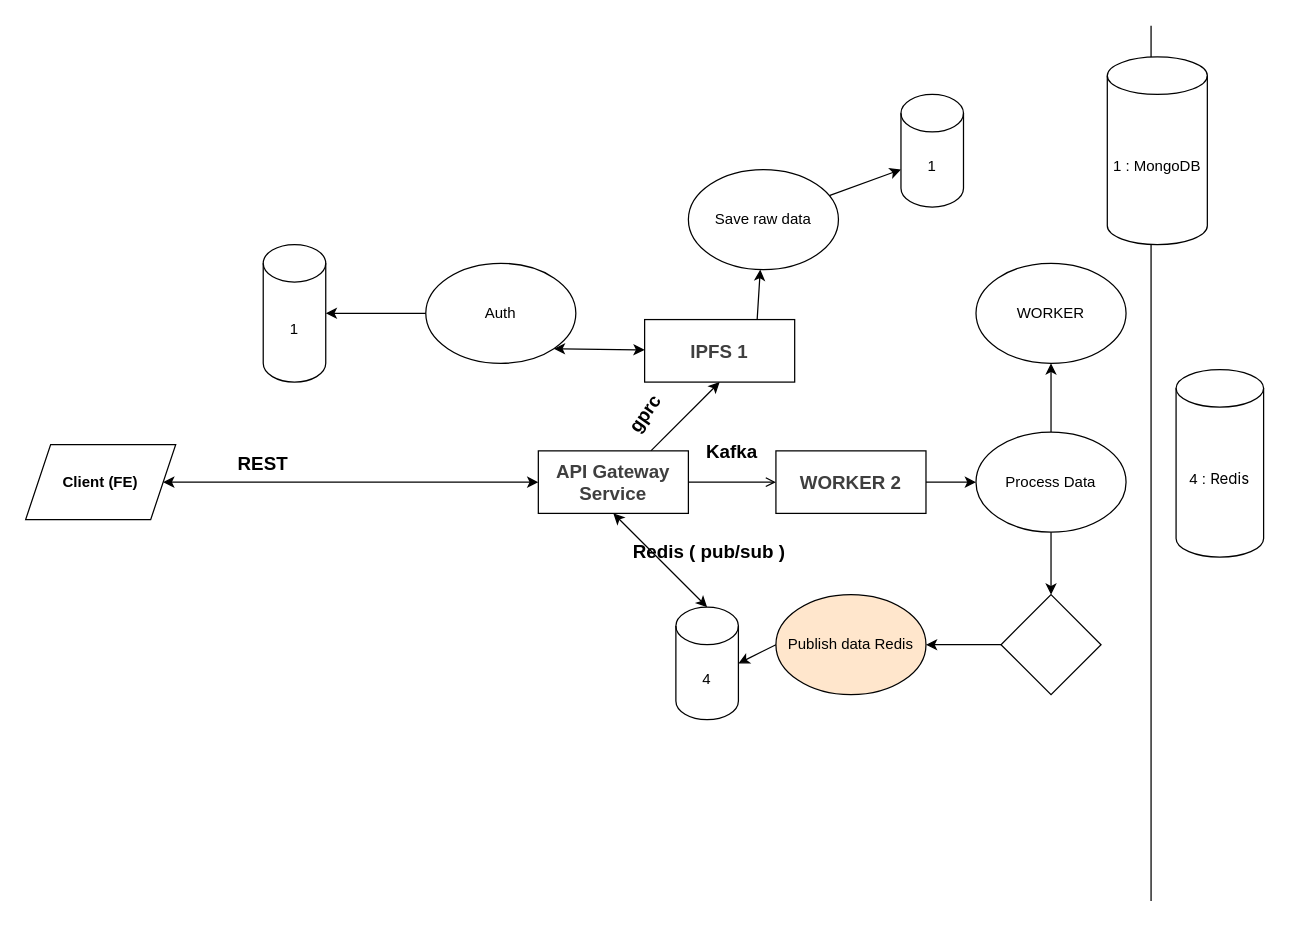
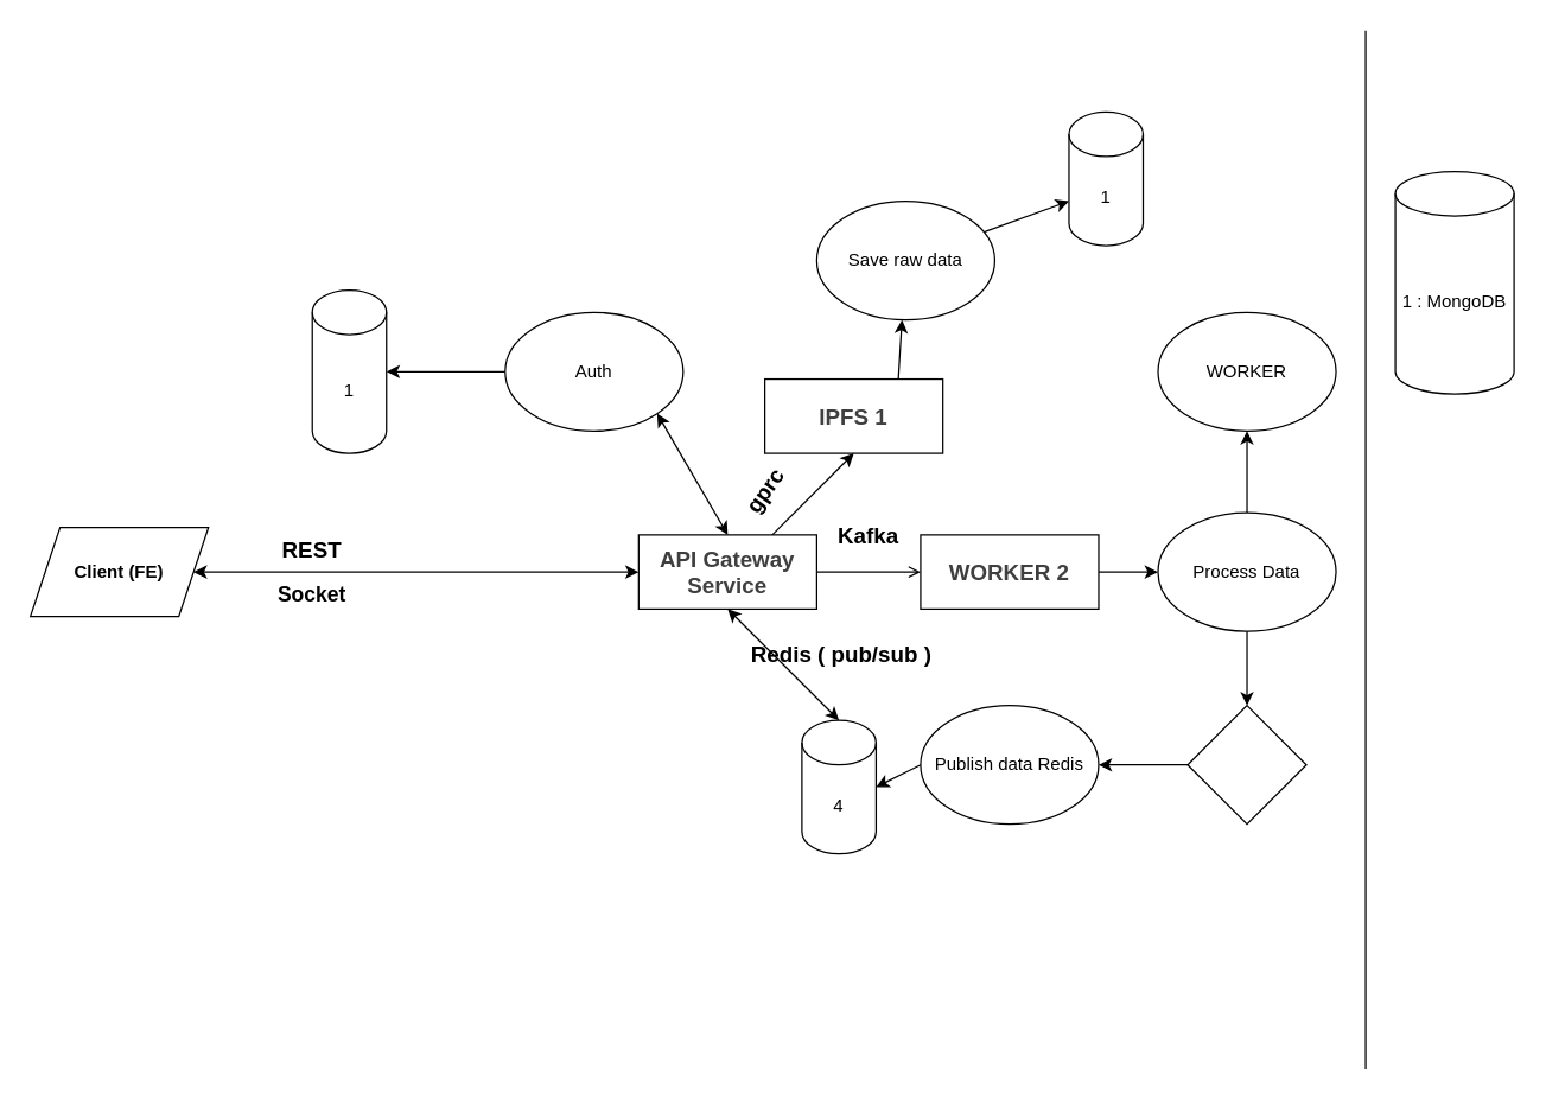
- <mxCell id="11" value="&lt;span style=&quot;color: rgb(0, 0, 0);&quot;&gt;1 : MongoDB&lt;/span&gt;" style="shape=cylinder3;whiteSpace=wrap;html=1;boundedLbl=1;backgroundOutline=1;size=15;" parent="1" vertex="1"><mxGeometry x="885" y="45" width="80" height="150" as="geometry" /></mxCell>
+ <mxCell id="11" value="&lt;span style=&quot;color: rgb(0, 0, 0);&quot;&gt;1 : MongoDB&lt;/span&gt;" style="shape=cylinder3;whiteSpace=wrap;html=1;boundedLbl=1;backgroundOutline=1;size=15;" parent="1" vertex="1"><mxGeometry x="940" y="115" width="80" height="150" as="geometry" /></mxCell>
- <mxCell id="5" value="" style="endArrow=classic;startArrow=classic;html=1;exitX=1;exitY=1;exitDx=0;exitDy=0;" parent="1" source="3" target="16" edge="1"><mxGeometry width="50" height="50" relative="1" as="geometry"><mxPoint x="352" y="497" as="sourcePoint" /><mxPoint x="447.536" y="352.108" as="targetPoint" /></mxGeometry></mxCell>
+ <mxCell id="5" value="" style="endArrow=classic;startArrow=classic;html=1;exitX=1;exitY=1;exitDx=0;exitDy=0;entryX=0.5;entryY=0;entryDx=0;entryDy=0;" parent="1" source="3" target="13" edge="1"><mxGeometry width="50" height="50" relative="1" as="geometry"><mxPoint x="352" y="497" as="sourcePoint" /><mxPoint x="447.536" y="352.108" as="targetPoint" /></mxGeometry></mxCell>
- <mxCell id="12" value="&lt;span style=&quot;color: rgb(0, 0, 0);&quot;&gt;4 :&amp;nbsp;&lt;/span&gt;&lt;span style=&quot;font-family: -apple-system, BlinkMacSystemFont, &amp;quot;Segoe WPC&amp;quot;, &amp;quot;Segoe UI&amp;quot;, system-ui, Ubuntu, &amp;quot;Droid Sans&amp;quot;, sans-serif; text-align: start;&quot;&gt;Redis&lt;/span&gt;" style="shape=cylinder3;whiteSpace=wrap;html=1;boundedLbl=1;backgroundOutline=1;size=15;" parent="1" vertex="1"><mxGeometry x="940" y="295" width="70" height="150" as="geometry" /></mxCell>
+ <mxCell id="7" value="&lt;b&gt;&lt;font style=&quot;font-size: 14px;&quot;&gt;Socket&lt;/font&gt;&lt;/b&gt;" style="text;html=1;align=center;verticalAlign=middle;whiteSpace=wrap;rounded=0;" parent="1" vertex="1"><mxGeometry x="155" width="110" height="30" as="geometry" y="385" /></mxCell>
- <mxCell id="26" value="Publish data Redis" style="ellipse;whiteSpace=wrap;html=1;fillColor=#ffe6cc;" parent="1" vertex="1"><mxGeometry x="620" y="475" width="120" height="80" as="geometry" /></mxCell>
+ <mxCell id="26" value="Publish data Redis" style="ellipse;whiteSpace=wrap;html=1;" parent="1" vertex="1"><mxGeometry x="620" y="475" width="120" height="80" as="geometry" /></mxCell>
